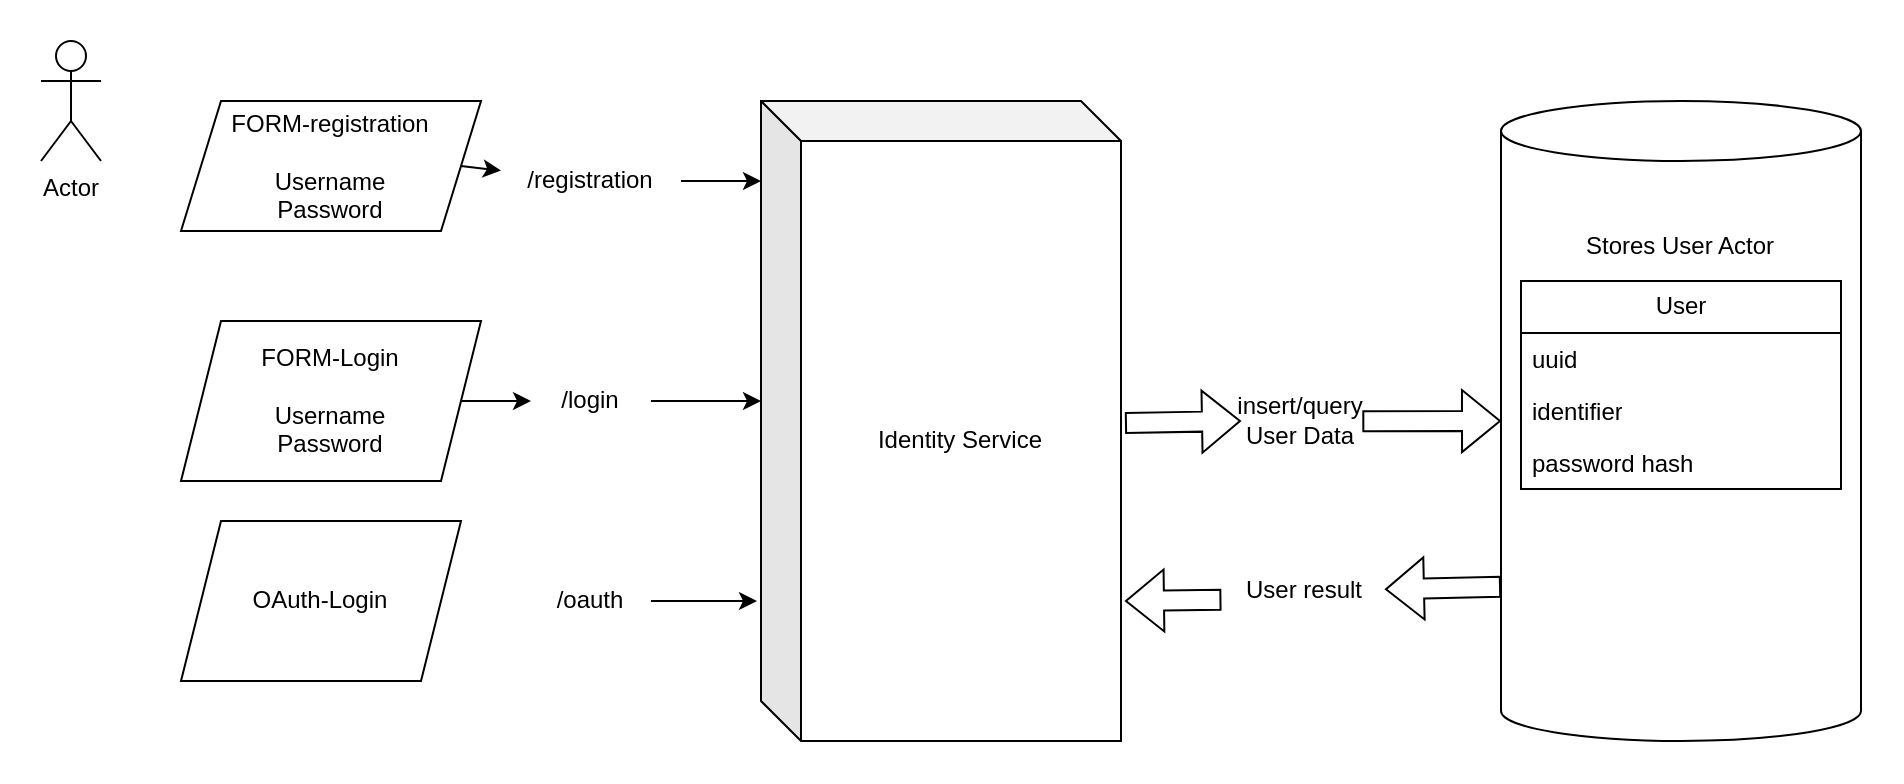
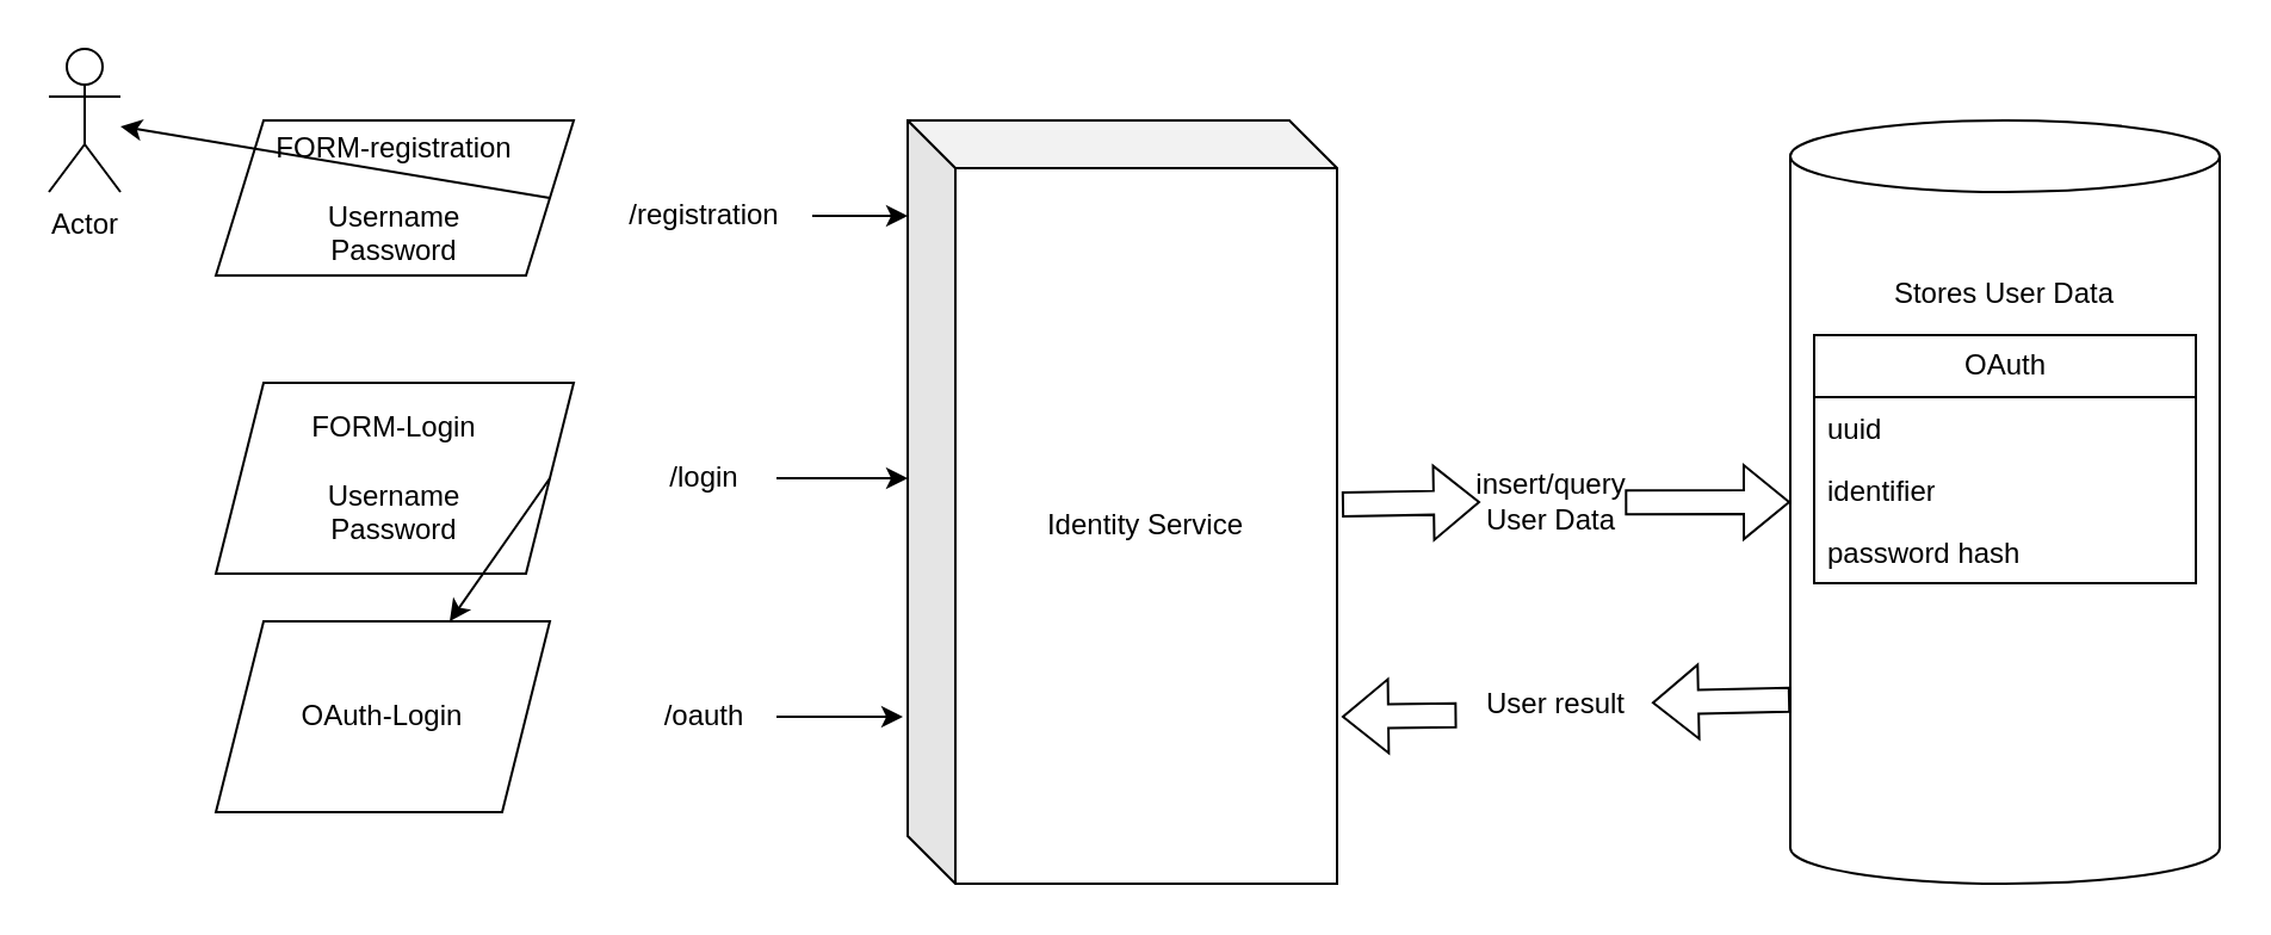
- <mxCell id="13" value="" style="endArrow=classic;html=1;rounded=0;exitX=1;exitY=0.5;exitDx=0;exitDy=0;" edge="1" parent="1" source="11" target="14"><mxGeometry width="50" height="50" relative="1" as="geometry"><mxPoint x="230" y="90" as="sourcePoint" /><mxPoint x="380" y="90" as="targetPoint" /></mxGeometry></mxCell>
+ <mxCell id="13" value="" style="endArrow=classic;html=1;rounded=0;exitX=1;exitY=0.5;exitDx=0;exitDy=0;" edge="1" parent="1" source="11" target="3"><mxGeometry width="50" height="50" relative="1" as="geometry"><mxPoint x="230" y="90" as="sourcePoint" /><mxPoint x="380" y="90" as="targetPoint" /></mxGeometry></mxCell>
- <mxCell id="22" value="Stores User Actor" style="text;html=1;align=center;verticalAlign=middle;whiteSpace=wrap;rounded=0;" vertex="1" parent="1"><mxGeometry x="770" y="105" width="140" height="35" as="geometry" /></mxCell>
+ <mxCell id="22" value="Stores User Data" style="text;html=1;align=center;verticalAlign=middle;whiteSpace=wrap;rounded=0;" vertex="1" parent="1"><mxGeometry x="770" y="105" width="140" height="35" as="geometry" /></mxCell>
- <mxCell id="23" value="User" style="swimlane;fontStyle=0;childLayout=stackLayout;horizontal=1;startSize=26;fillColor=none;horizontalStack=0;resizeParent=1;resizeParentMax=0;resizeLast=0;collapsible=1;marginBottom=0;html=1;" vertex="1" parent="1"><mxGeometry x="760" y="140" width="160" height="104" as="geometry" /></mxCell>
+ <mxCell id="23" value="OAuth" style="swimlane;fontStyle=0;childLayout=stackLayout;horizontal=1;startSize=26;fillColor=none;horizontalStack=0;resizeParent=1;resizeParentMax=0;resizeLast=0;collapsible=1;marginBottom=0;html=1;" vertex="1" parent="1"><mxGeometry x="760" y="140" width="160" height="104" as="geometry" /></mxCell>
- <mxCell id="15" value="" style="endArrow=classic;html=1;rounded=0;exitX=1;exitY=0.5;exitDx=0;exitDy=0;" edge="1" parent="1" source="4" target="16"><mxGeometry width="50" height="50" relative="1" as="geometry"><mxPoint x="230" y="200" as="sourcePoint" /><mxPoint x="380" y="200" as="targetPoint" /></mxGeometry></mxCell>
+ <mxCell id="15" value="" style="endArrow=classic;html=1;rounded=0;exitX=1;exitY=0.5;exitDx=0;exitDy=0;" edge="1" parent="1" source="4" target="6"><mxGeometry width="50" height="50" relative="1" as="geometry"><mxPoint x="230" y="200" as="sourcePoint" /><mxPoint x="380" y="200" as="targetPoint" /></mxGeometry></mxCell>
